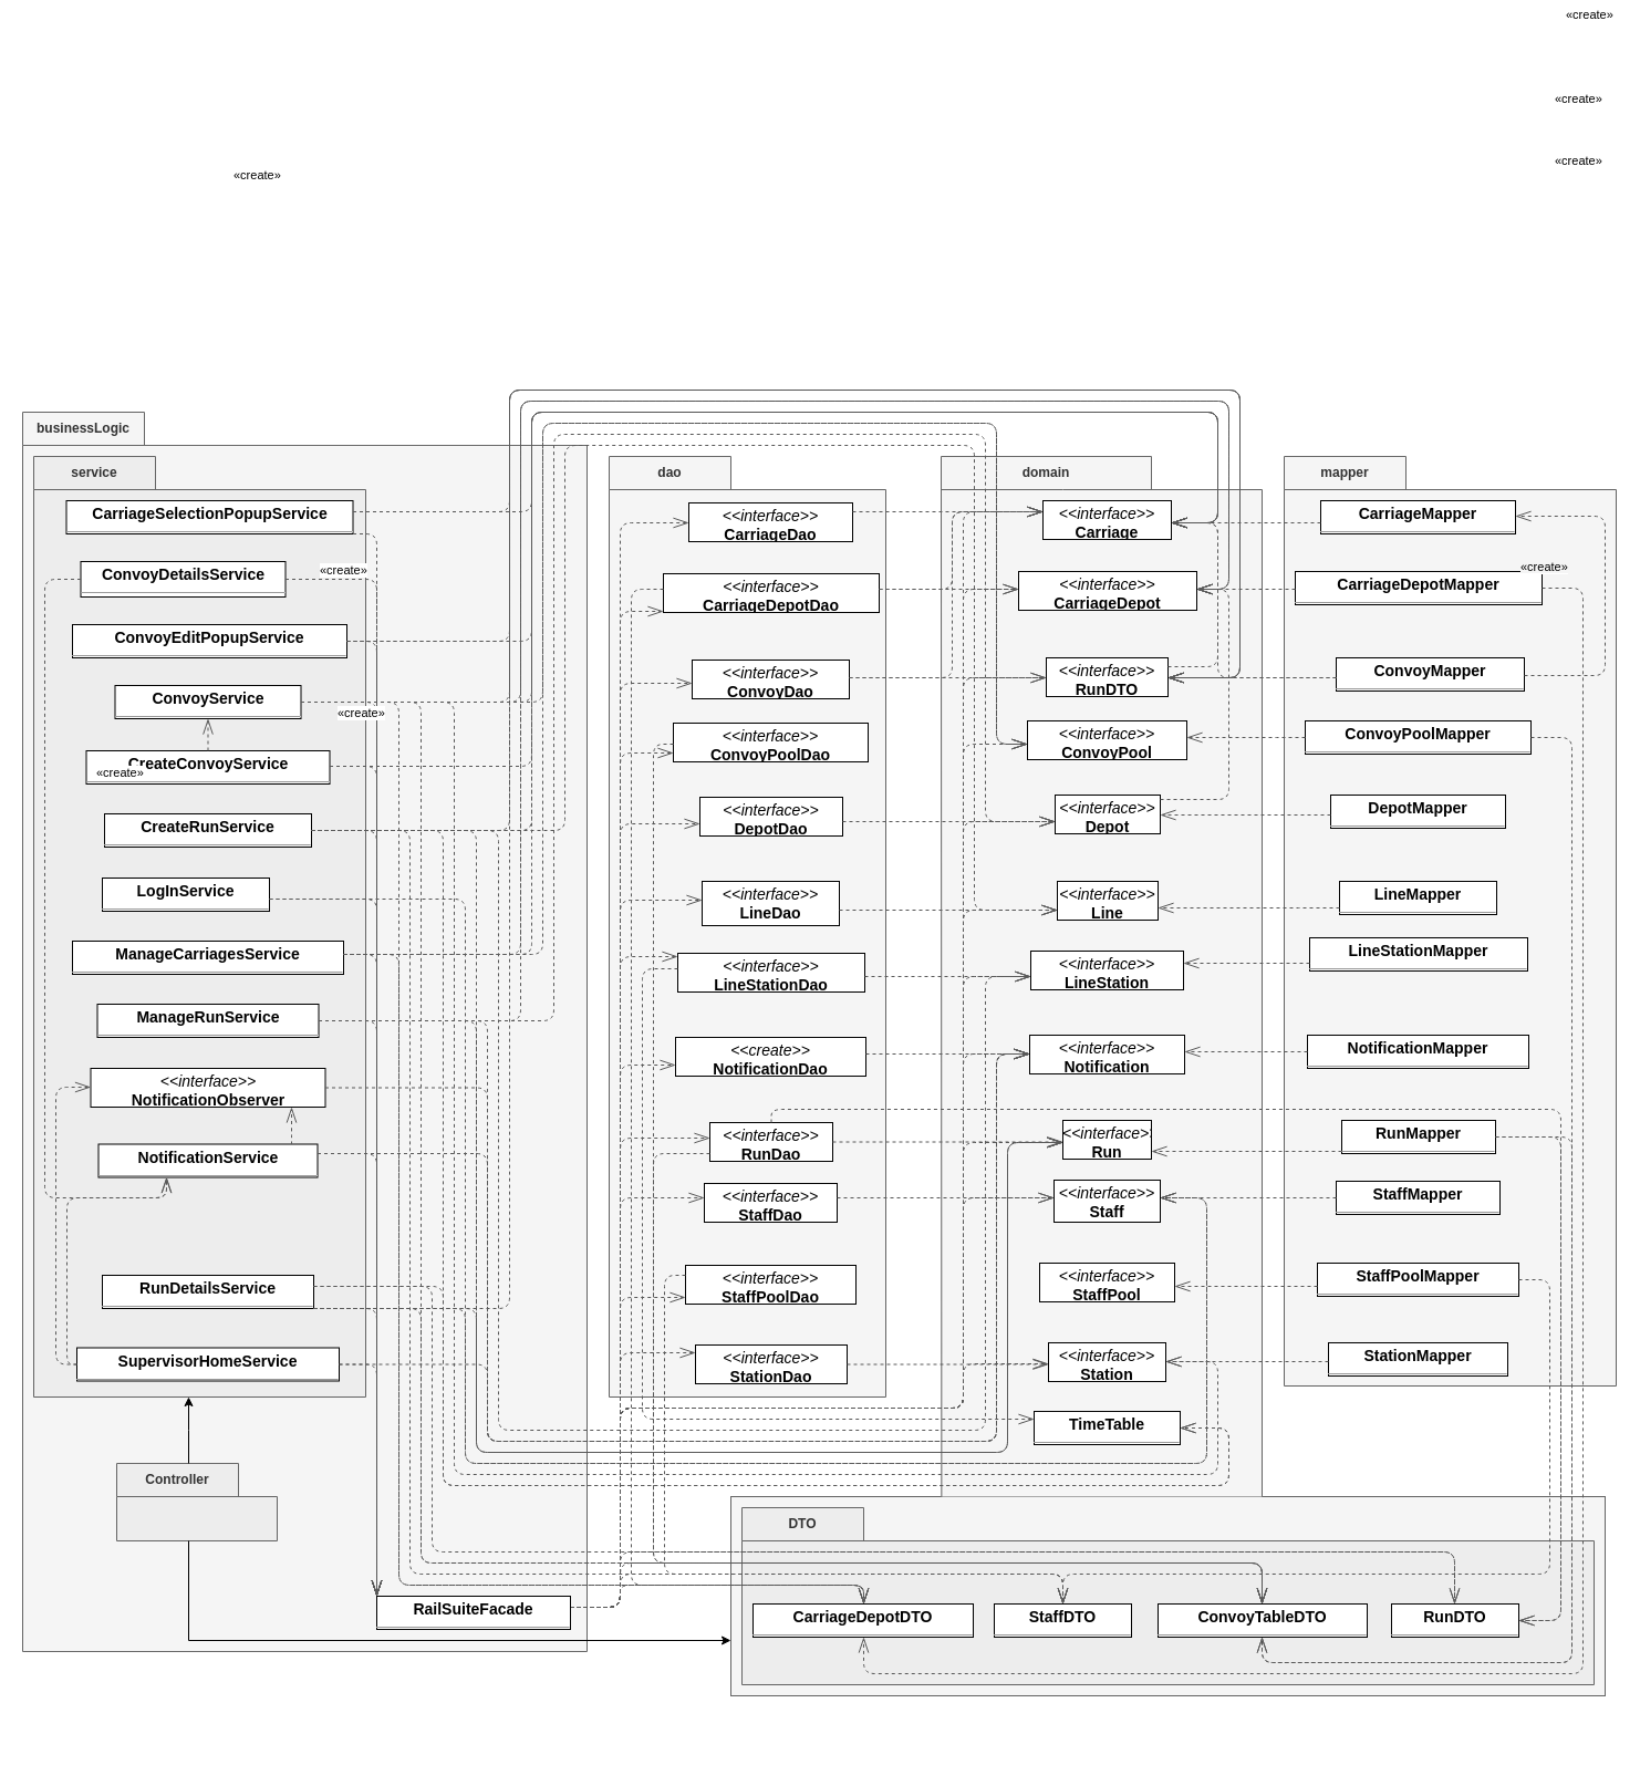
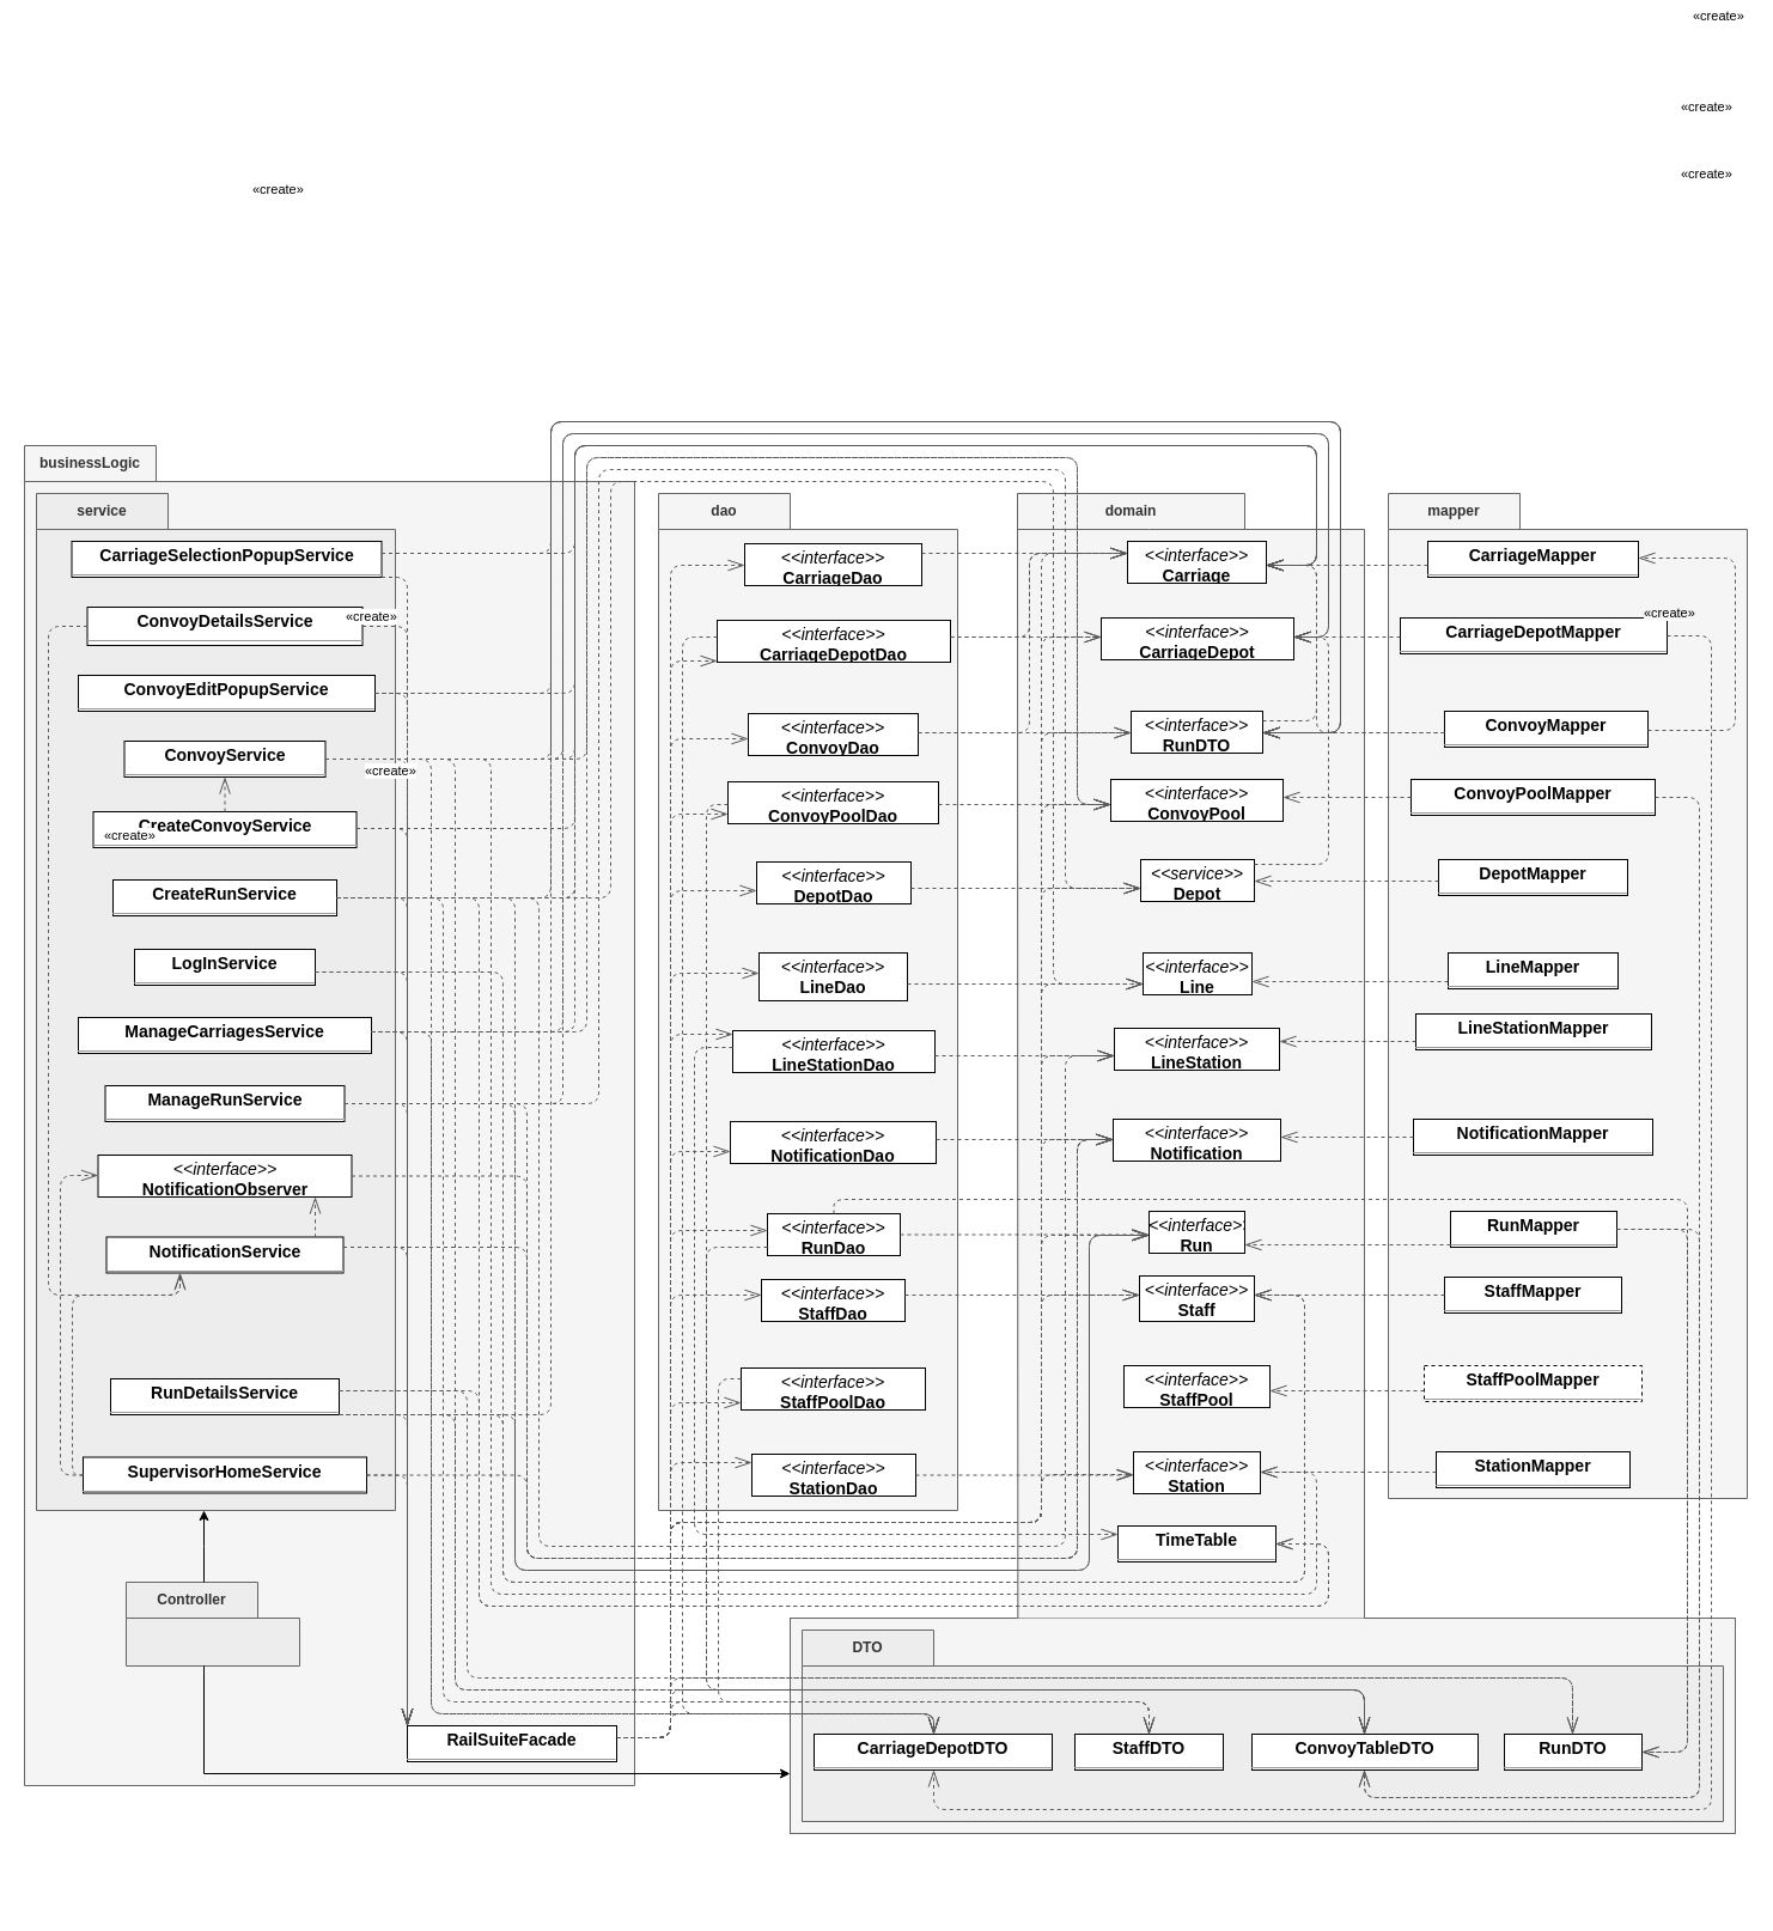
- <mxCell id="31" value="&lt;p style=&quot;margin:0px;margin-top:4px;text-align:center;&quot;&gt;&lt;b&gt;ConvoyDetailsService&lt;/b&gt;&lt;/p&gt;&lt;hr size=&quot;1&quot;/&gt;" style="verticalAlign=top;align=left;overflow=fill;fontSize=14;fontFamily=Helvetica;html=1;rounded=0;shadow=0;comic=0;labelBackgroundColor=none;strokeWidth=1;" parent="1" vertex="1"><mxGeometry x="72.5" y="175" width="185" height="32" as="geometry" /></mxCell>
+ <mxCell id="31" value="&lt;p style=&quot;margin:0px;margin-top:4px;text-align:center;&quot;&gt;&lt;b&gt;ConvoyDetailsService&lt;/b&gt;&lt;/p&gt;&lt;hr size=&quot;1&quot;/&gt;" style="verticalAlign=top;align=left;overflow=fill;fontSize=14;fontFamily=Helvetica;html=1;rounded=0;shadow=0;comic=0;labelBackgroundColor=none;strokeWidth=1;" parent="1" vertex="1"><mxGeometry x="72.5" y="175" width="230" height="32" as="geometry" /></mxCell>
+ <mxCell id="95" value="" style="html=1;rounded=1;edgeStyle=orthogonalEdgeStyle;dashed=1;startArrow=none;endArrow=openThin;endSize=12;strokeColor=#595959;" parent="1" source="35" target="34" edge="1"><mxGeometry width="50" height="50" relative="1" as="geometry"><Array as="points"><mxPoint x="860" y="340" /><mxPoint x="860" y="340" /></Array></mxGeometry></mxCell>
- <mxCell id="40" value="&lt;p style=&quot;margin:0px;margin-top:4px;text-align:center;&quot;&gt;&lt;i&gt;&amp;lt;&amp;lt;interface&amp;gt;&amp;gt;&lt;/i&gt;&lt;br/&gt;&lt;b&gt;Depot&lt;/b&gt;&lt;/p&gt;&lt;hr size=&quot;1&quot;/&gt;" style="verticalAlign=top;align=left;overflow=fill;fontSize=14;fontFamily=Helvetica;html=1;rounded=0;shadow=0;comic=0;labelBackgroundColor=none;strokeWidth=1;" parent="1" vertex="1"><mxGeometry x="953" y="386" width="95" height="35" as="geometry" /></mxCell>
+ <mxCell id="40" value="&lt;p style=&quot;margin:0px;margin-top:4px;text-align:center;&quot;&gt;&lt;i&gt;&amp;lt;&amp;lt;service&amp;gt;&amp;gt;&lt;/i&gt;&lt;br/&gt;&lt;b&gt;Depot&lt;/b&gt;&lt;/p&gt;&lt;hr size=&quot;1&quot;/&gt;" style="verticalAlign=top;align=left;overflow=fill;fontSize=14;fontFamily=Helvetica;html=1;rounded=0;shadow=0;comic=0;labelBackgroundColor=none;strokeWidth=1;" parent="1" vertex="1"><mxGeometry x="953" y="386" width="95" height="35" as="geometry" /></mxCell>
- <mxCell id="49" value="&lt;p style=&quot;margin:0px;margin-top:4px;text-align:center;&quot;&gt;&lt;b&gt;LogInService&lt;/b&gt;&lt;/p&gt;&lt;hr size=&quot;1&quot;/&gt;" style="verticalAlign=top;align=left;overflow=fill;fontSize=14;fontFamily=Helvetica;html=1;rounded=0;shadow=0;comic=0;labelBackgroundColor=none;strokeWidth=1;" parent="1" vertex="1"><mxGeometry x="92" y="461" width="151" height="30" as="geometry" /></mxCell>
+ <mxCell id="49" value="&lt;p style=&quot;margin:0px;margin-top:4px;text-align:center;&quot;&gt;&lt;b&gt;LogInService&lt;/b&gt;&lt;/p&gt;&lt;hr size=&quot;1&quot;/&gt;" style="verticalAlign=top;align=left;overflow=fill;fontSize=14;fontFamily=Helvetica;html=1;rounded=0;shadow=0;comic=0;labelBackgroundColor=none;strokeWidth=1;" parent="1" vertex="1"><mxGeometry x="112" y="461" width="151" height="30" as="geometry" /></mxCell>
- <mxCell id="53" value="&lt;p style=&quot;margin:0px;margin-top:4px;text-align:center;&quot;&gt;&lt;i&gt;&amp;lt;&amp;lt;create&amp;gt;&amp;gt;&lt;/i&gt;&lt;br/&gt;&lt;b&gt;NotificationDao&lt;/b&gt;&lt;/p&gt;&lt;hr size=&quot;1&quot;/&gt;" style="verticalAlign=top;align=left;overflow=fill;fontSize=14;fontFamily=Helvetica;html=1;rounded=0;shadow=0;comic=0;labelBackgroundColor=none;strokeWidth=1;" parent="1" vertex="1"><mxGeometry x="610" y="605" width="172" height="35" as="geometry" /></mxCell>
+ <mxCell id="53" value="&lt;p style=&quot;margin:0px;margin-top:4px;text-align:center;&quot;&gt;&lt;i&gt;&amp;lt;&amp;lt;interface&amp;gt;&amp;gt;&lt;/i&gt;&lt;br/&gt;&lt;b&gt;NotificationDao&lt;/b&gt;&lt;/p&gt;&lt;hr size=&quot;1&quot;/&gt;" style="verticalAlign=top;align=left;overflow=fill;fontSize=14;fontFamily=Helvetica;html=1;rounded=0;shadow=0;comic=0;labelBackgroundColor=none;strokeWidth=1;" parent="1" vertex="1"><mxGeometry x="610" y="605" width="172" height="35" as="geometry" /></mxCell>
- <mxCell id="66" value="&lt;p style=&quot;margin:0px;margin-top:4px;text-align:center;&quot;&gt;&lt;b&gt;StaffPoolMapper&lt;/b&gt;&lt;/p&gt;&lt;hr size=&quot;1&quot;/&gt;" style="verticalAlign=top;align=left;overflow=fill;fontSize=14;fontFamily=Helvetica;html=1;rounded=0;shadow=0;comic=0;labelBackgroundColor=none;strokeWidth=1;" parent="1" vertex="1"><mxGeometry x="1190" y="809" width="182" height="30" as="geometry" /></mxCell>
+ <mxCell id="66" value="&lt;p style=&quot;margin:0px;margin-top:4px;text-align:center;&quot;&gt;&lt;b&gt;StaffPoolMapper&lt;/b&gt;&lt;/p&gt;&lt;hr size=&quot;1&quot;/&gt;" style="verticalAlign=top;align=left;overflow=fill;fontSize=14;fontFamily=Helvetica;html=1;rounded=0;shadow=0;comic=0;labelBackgroundColor=none;strokeWidth=1;dashed=1;" parent="1" vertex="1"><mxGeometry x="1190" y="809" width="182" height="30" as="geometry" /></mxCell>
- <mxCell id="192" value="" style="html=1;rounded=1;edgeStyle=orthogonalEdgeStyle;dashed=1;startArrow=none;endArrow=openThin;endSize=12;strokeColor=#595959;" parent="1" source="66" target="19" edge="1"><mxGeometry width="50" height="50" relative="1" as="geometry"><Array as="points"><mxPoint x="1400" y="824" /><mxPoint x="1400" y="1090" /><mxPoint x="960" y="1090" /></Array></mxGeometry></mxCell>
